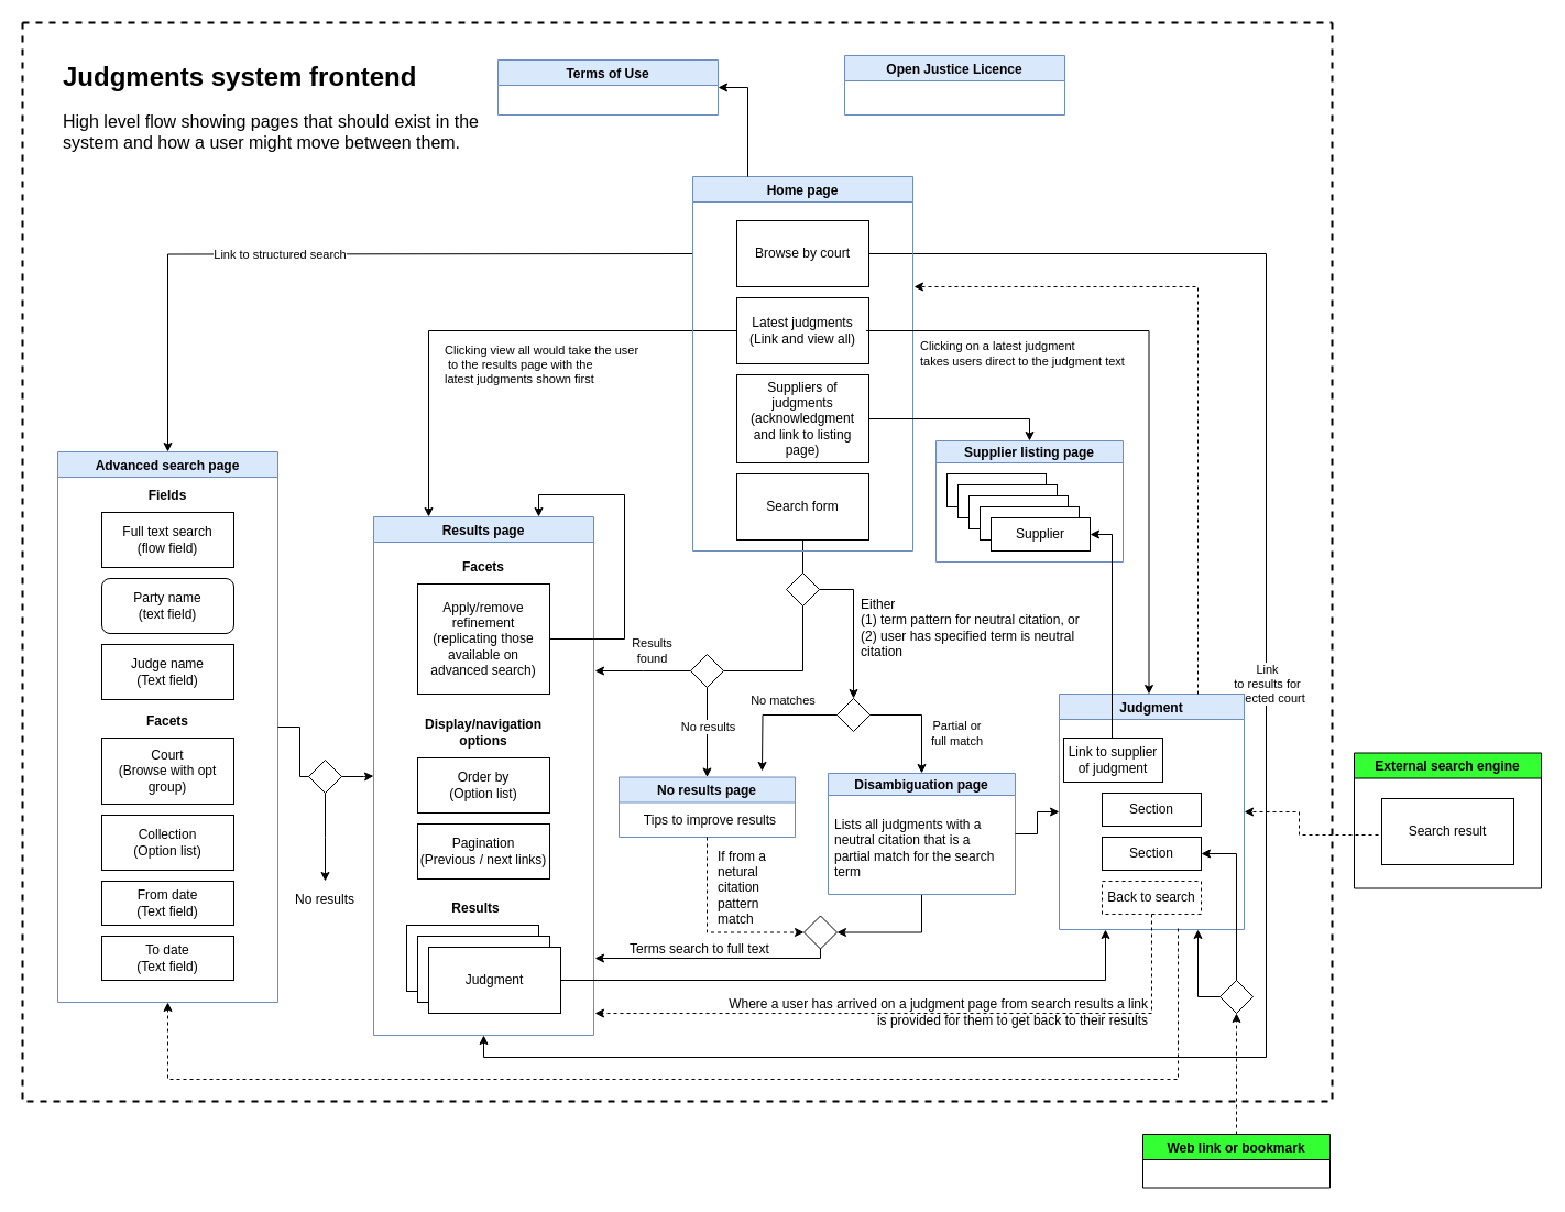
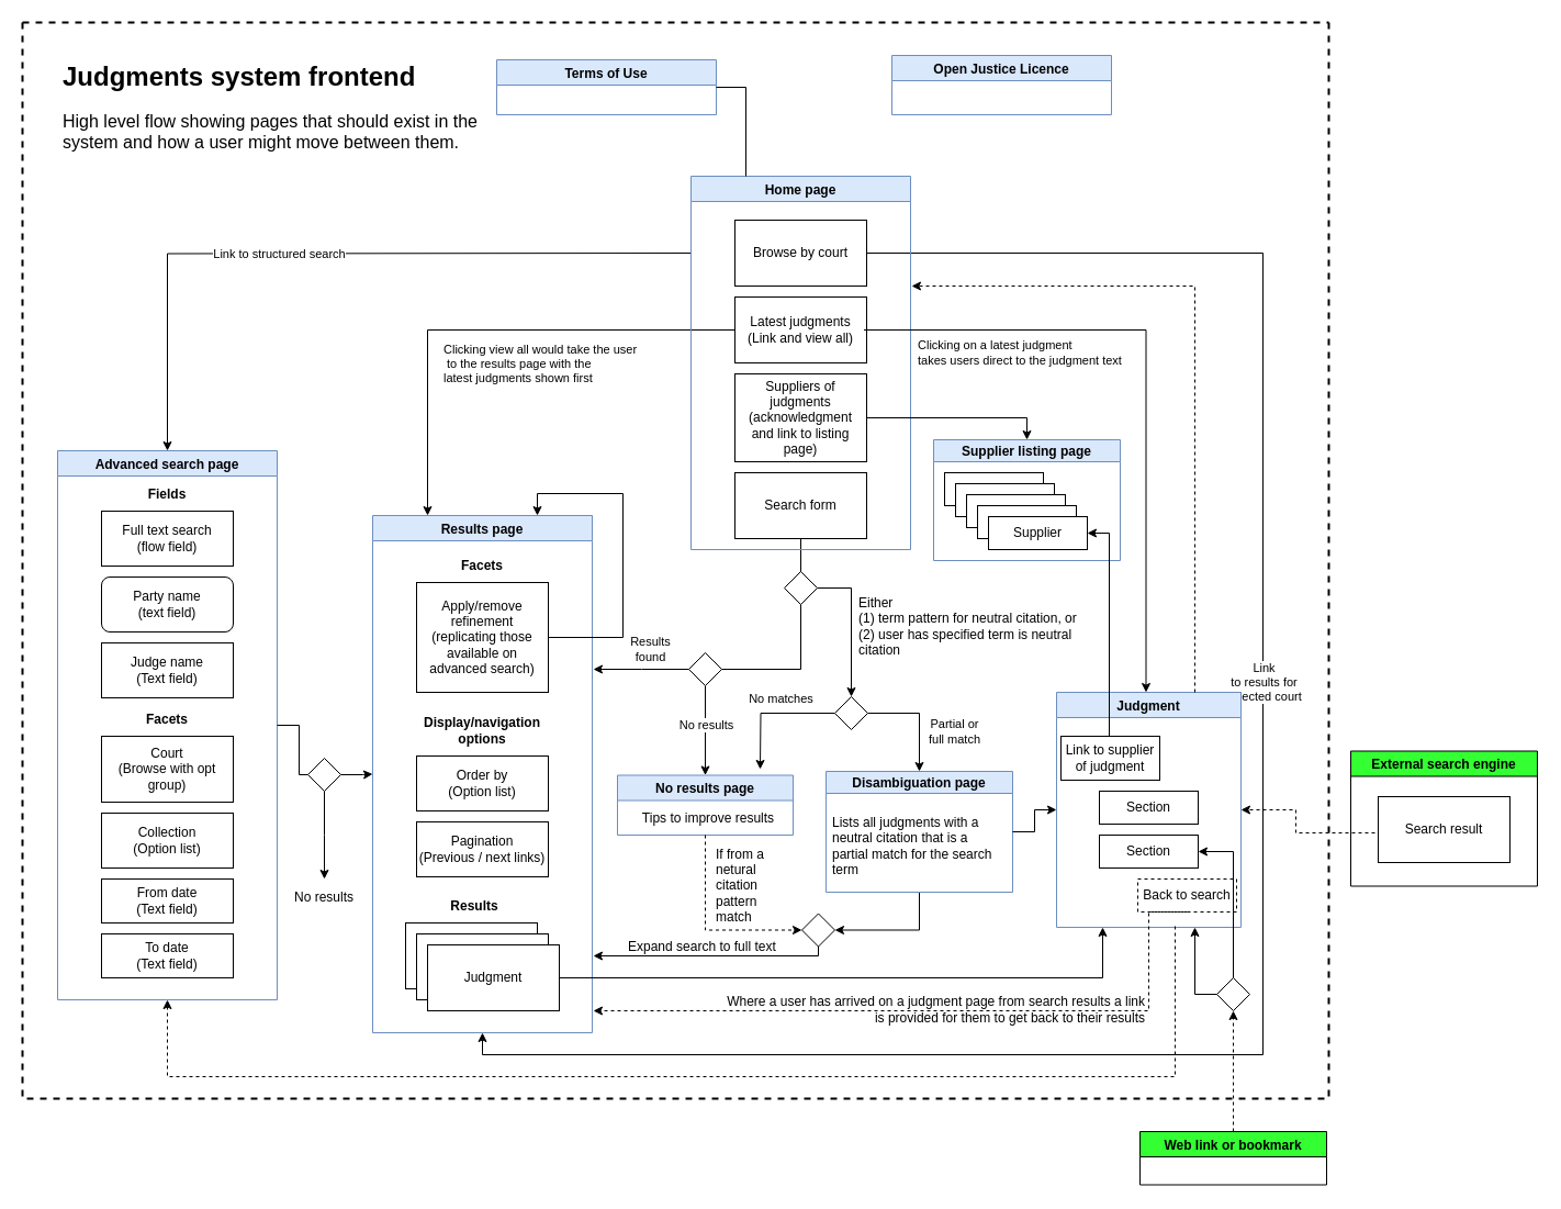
- <mxCell id="61" value="Open Justice Licence" style="swimlane;fillColor=#dae8fc;strokeColor=#6c8ebf;" parent="58" vertex="1"><mxGeometry x="747" y="30" width="200" height="54" as="geometry" /></mxCell>
+ <mxCell id="61" value="Open Justice Licence" style="swimlane;fillColor=#dae8fc;strokeColor=#6c8ebf;" parent="58" vertex="1"><mxGeometry x="792" y="30" width="200" height="54" as="geometry" /></mxCell>
- <mxCell id="79" value="" style="edgeStyle=orthogonalEdgeStyle;rounded=0;orthogonalLoop=1;jettySize=auto;html=1;entryX=1;entryY=0.5;entryDx=0;entryDy=0;exitX=0.25;exitY=0;exitDx=0;exitDy=0;" parent="58" source="74" target="60" edge="1"><mxGeometry relative="1" as="geometry" /></mxCell>
+ <mxCell id="79" value="" style="edgeStyle=orthogonalEdgeStyle;rounded=0;orthogonalLoop=1;jettySize=auto;html=1;entryX=1;entryY=0.5;entryDx=0;entryDy=0;exitX=0.25;exitY=0;exitDx=0;exitDy=0;endArrow=none;" parent="58" source="74" target="60" edge="1"><mxGeometry relative="1" as="geometry" /></mxCell>
- <mxCell id="65" value="Back to search" style="rounded=0;whiteSpace=wrap;html=1;strokeWidth=1;fillColor=#FFFFFF;dashed=1;" parent="62" vertex="1"><mxGeometry x="39" y="170" width="90" height="30" as="geometry" /></mxCell>
+ <mxCell id="65" value="Back to search" style="rounded=0;whiteSpace=wrap;html=1;strokeWidth=1;fillColor=#FFFFFF;dashed=1;" parent="62" vertex="1"><mxGeometry x="74" y="170" width="90" height="30" as="geometry" /></mxCell>
- <mxCell id="57" value="Terms search to full text" style="text;html=1;strokeColor=none;fillColor=none;align=left;verticalAlign=middle;whiteSpace=wrap;rounded=0;" parent="1" vertex="1"><mxGeometry x="570" y="847" width="137" height="30" as="geometry" /></mxCell>
+ <mxCell id="57" value="Expand search to full text" style="text;html=1;strokeColor=none;fillColor=none;align=left;verticalAlign=middle;whiteSpace=wrap;rounded=0;" parent="1" vertex="1"><mxGeometry x="570" y="847" width="137" height="30" as="geometry" /></mxCell>
